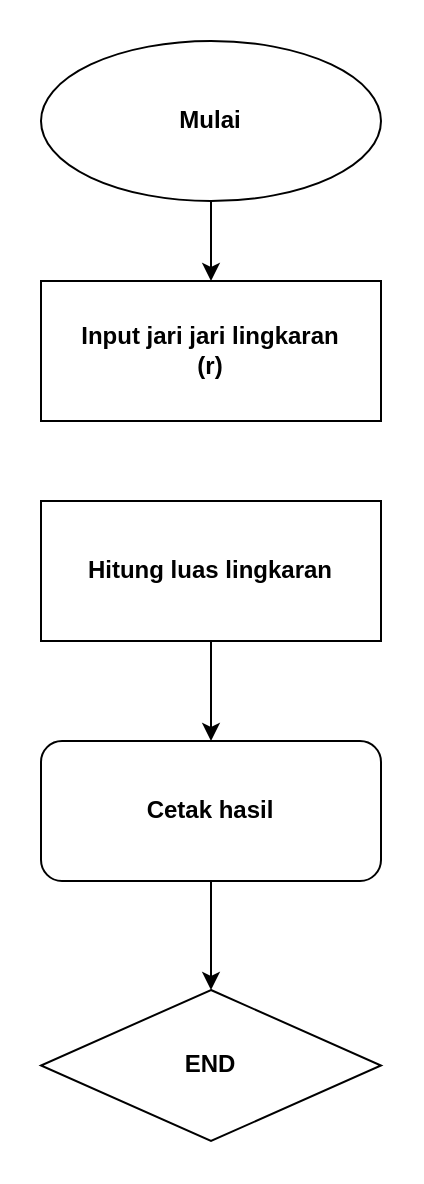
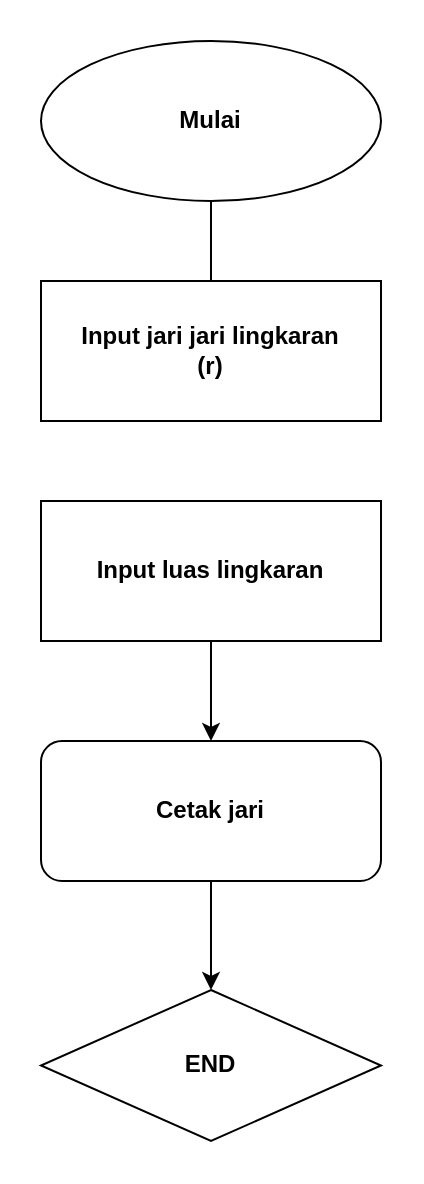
- <mxCell id="3" value="" style="endArrow=classic;html=1;rounded=0;exitX=0.5;exitY=1;exitDx=0;exitDy=0;entryX=0.5;entryY=0;entryDx=0;entryDy=0;" edge="1" parent="1" source="2" target="4"><mxGeometry width="50" height="50" relative="1" as="geometry"><mxPoint x="90" y="250" as="sourcePoint" /><mxPoint x="105" y="150" as="targetPoint" /></mxGeometry></mxCell>
+ <mxCell id="3" value="" style="endArrow=none;html=1;rounded=0;exitX=0.5;exitY=1;exitDx=0;exitDy=0;entryX=0.5;entryY=0;entryDx=0;entryDy=0;" edge="1" parent="1" source="2" target="4"><mxGeometry width="50" height="50" relative="1" as="geometry"><mxPoint x="90" y="250" as="sourcePoint" /><mxPoint x="105" y="150" as="targetPoint" /></mxGeometry></mxCell>
- <mxCell id="5" value="&lt;b&gt;Hitung luas lingkaran&lt;/b&gt;" style="rounded=0;whiteSpace=wrap;html=1;" vertex="1" parent="1"><mxGeometry x="20" y="250" width="170" height="70" as="geometry" /></mxCell>
+ <mxCell id="5" value="&lt;b&gt;Input luas lingkaran&lt;/b&gt;" style="rounded=0;whiteSpace=wrap;html=1;" vertex="1" parent="1"><mxGeometry x="20" y="250" width="170" height="70" as="geometry" /></mxCell>
- <mxCell id="7" value="&lt;b&gt;Cetak hasil&lt;/b&gt;" style="rounded=1;whiteSpace=wrap;html=1;" vertex="1" parent="1"><mxGeometry x="20" y="370" width="170" height="70" as="geometry" /></mxCell>
+ <mxCell id="7" value="&lt;b&gt;Cetak jari&lt;/b&gt;" style="rounded=1;whiteSpace=wrap;html=1;" vertex="1" parent="1"><mxGeometry x="20" y="370" width="170" height="70" as="geometry" /></mxCell>
